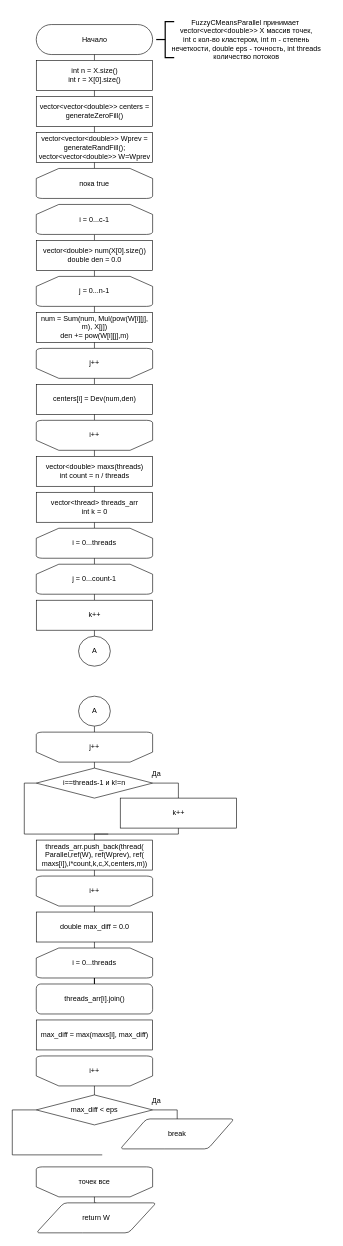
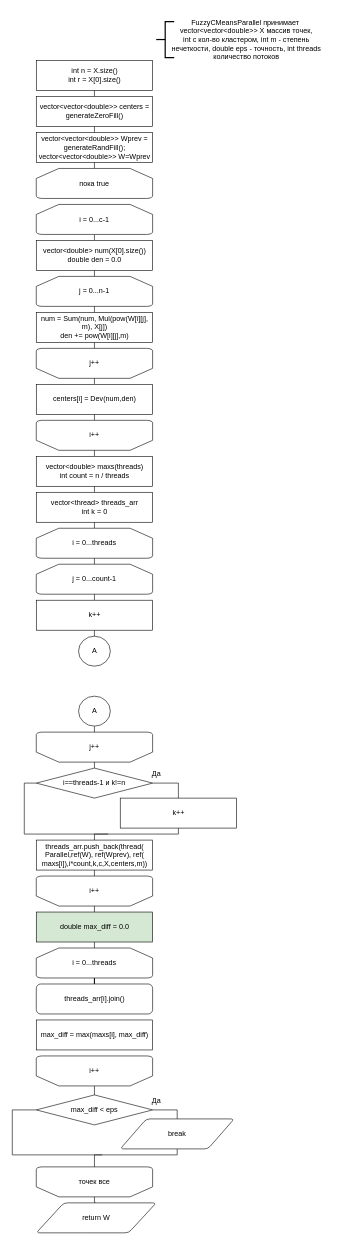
- <mxCell id="2" value="Начало" style="html=1;dashed=0;whitespace=wrap;shape=mxgraph.dfd.start" vertex="1" parent="1"><mxGeometry x="60" y="40" width="194" height="50" as="geometry" /></mxCell>
- <mxCell id="3" style="edgeStyle=orthogonalEdgeStyle;rounded=0;orthogonalLoop=1;jettySize=auto;html=1;exitX=0.5;exitY=0;exitDx=0;exitDy=0;entryX=0.5;entryY=0.5;entryDx=0;entryDy=25;entryPerimeter=0;endArrow=none;endFill=0;" edge="1" parent="1" source="4" target="2"><mxGeometry relative="1" as="geometry" /></mxCell>
- <mxCell id="66" value="double max_diff = 0.0" style="html=1;dashed=0;whitespace=wrap;" vertex="1" parent="1"><mxGeometry x="60" y="1520" width="194" height="50" as="geometry" /></mxCell>
+ <mxCell id="66" value="double max_diff = 0.0" style="html=1;dashed=0;whitespace=wrap;fillColor=#d5e8d4;" vertex="1" parent="1"><mxGeometry x="60" y="1520" width="194" height="50" as="geometry" /></mxCell>
+ <mxCell id="48" style="edgeStyle=orthogonalEdgeStyle;rounded=0;orthogonalLoop=1;jettySize=auto;html=1;exitX=0.5;exitY=1;exitDx=0;exitDy=0;entryX=0.5;entryY=1;entryDx=0;entryDy=0;entryPerimeter=0;endArrow=none;endFill=0;" edge="1" parent="1" source="49" target="51"><mxGeometry relative="1" as="geometry"><Array as="points"><mxPoint x="295" y="1925" /><mxPoint x="157" y="1925" /></Array></mxGeometry></mxCell>
